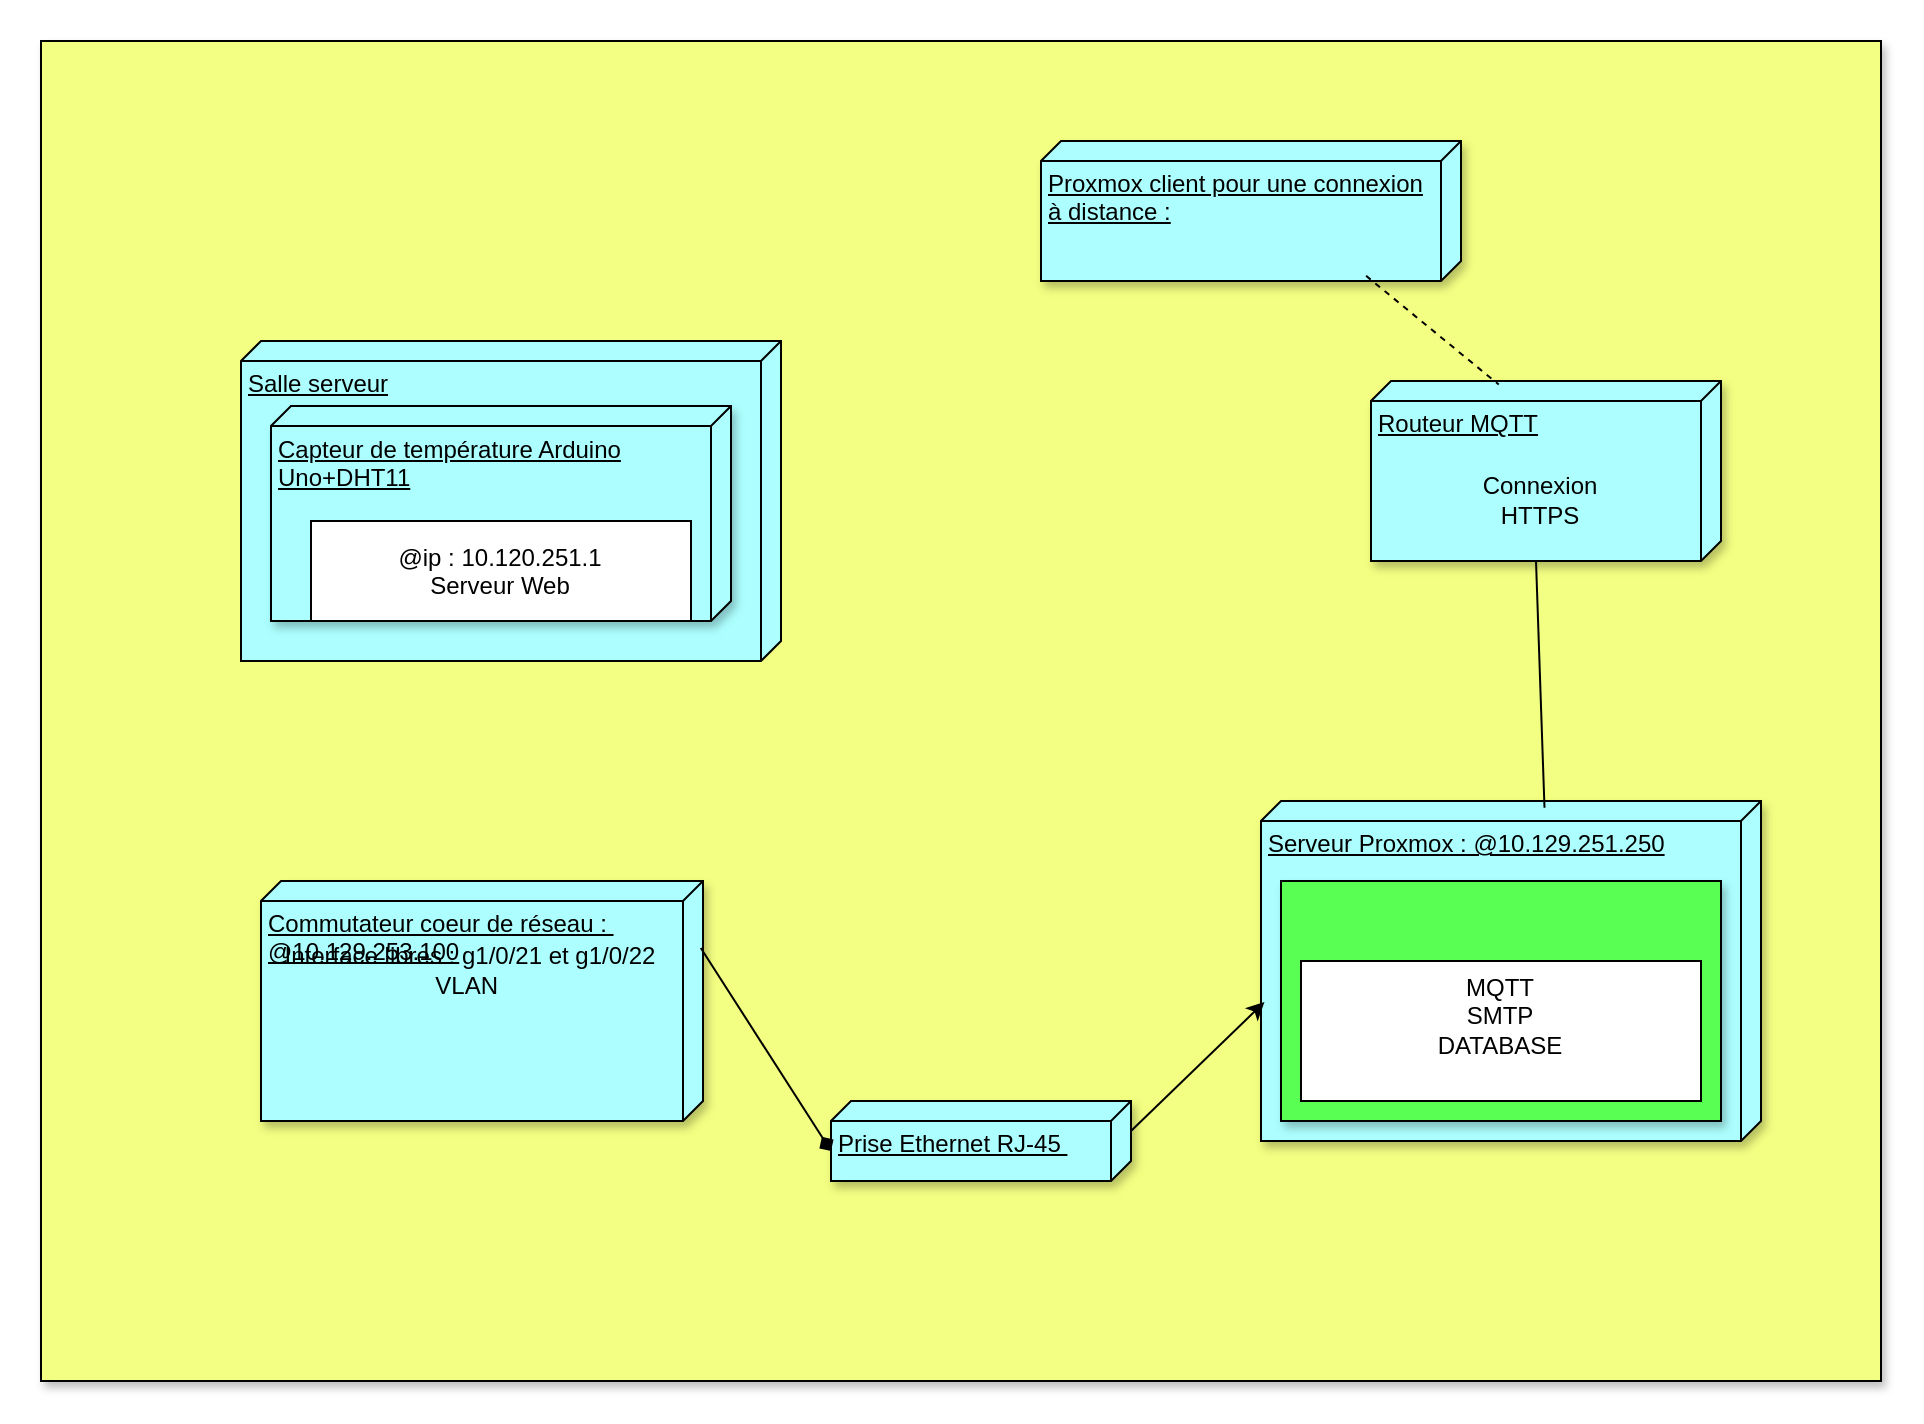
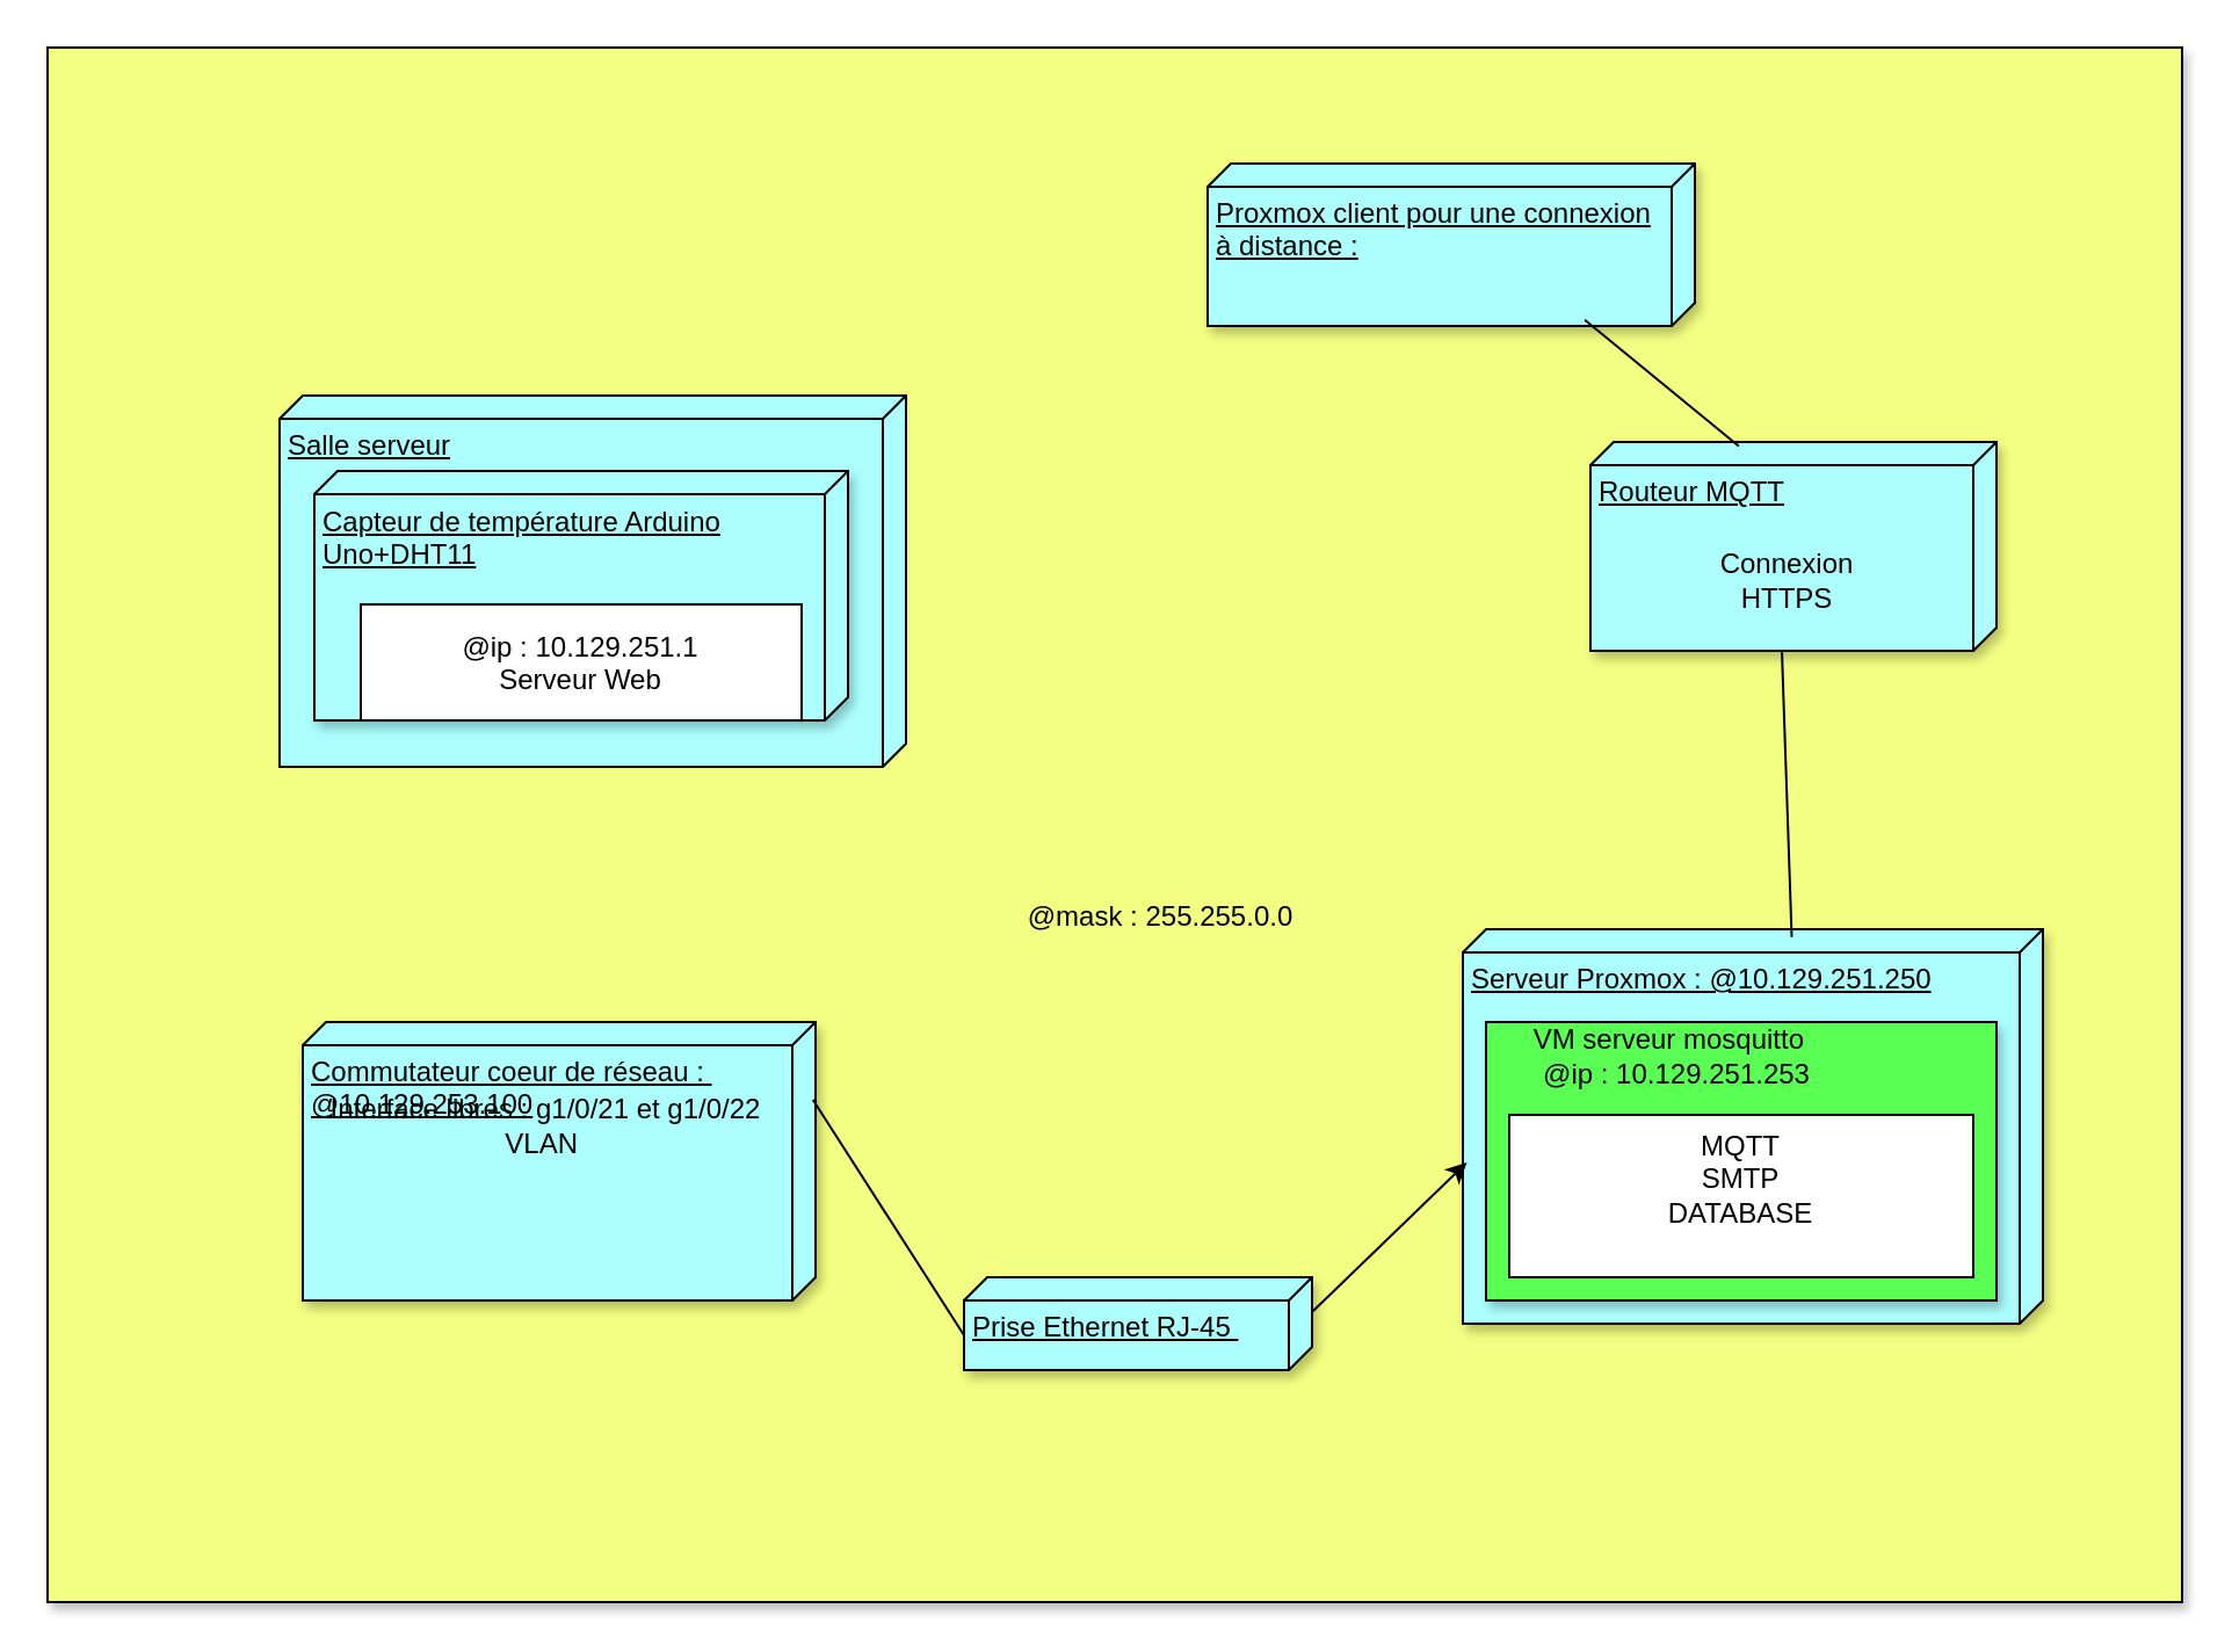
- <mxCell id="20" value="" style="endArrow=none;html=1;rounded=0;exitX=0.963;exitY=0.226;exitDx=0;exitDy=0;exitPerimeter=0;entryX=0.02;entryY=0.635;entryDx=0;entryDy=0;entryPerimeter=0;dashed=1;" parent="1" source="19" target="3" edge="1"><mxGeometry width="50" height="50" relative="1" as="geometry"><mxPoint x="316" y="329" as="sourcePoint" /><mxPoint x="236" y="452" as="targetPoint" /></mxGeometry></mxCell>
+ <mxCell id="20" value="" style="endArrow=none;html=1;rounded=0;exitX=0.963;exitY=0.226;exitDx=0;exitDy=0;exitPerimeter=0;entryX=0.02;entryY=0.635;entryDx=0;entryDy=0;entryPerimeter=0;" parent="1" source="19" target="3" edge="1"><mxGeometry width="50" height="50" relative="1" as="geometry"><mxPoint x="316" y="329" as="sourcePoint" /><mxPoint x="236" y="452" as="targetPoint" /></mxGeometry></mxCell>
- <mxCell id="13" value="@ip : 10.120.251.1&lt;div&gt;Serveur Web&lt;br&gt;&lt;div&gt;&lt;br&gt;&lt;div&gt;&lt;br&gt;&lt;/div&gt;&lt;/div&gt;&lt;/div&gt;" style="text;html=1;align=center;verticalAlign=middle;whiteSpace=wrap;rounded=0;shadow=1;" parent="1" vertex="1"><mxGeometry x="155" y="270" width="190" height="60" as="geometry" /></mxCell>
+ <mxCell id="13" value="@ip : 10.129.251.1&lt;div&gt;Serveur Web&lt;br&gt;&lt;div&gt;&lt;br&gt;&lt;div&gt;&lt;br&gt;&lt;/div&gt;&lt;/div&gt;&lt;/div&gt;" style="text;html=1;align=center;verticalAlign=middle;whiteSpace=wrap;rounded=0;shadow=1;" parent="1" vertex="1"><mxGeometry x="155" y="270" width="190" height="60" as="geometry" /></mxCell>
+ <mxCell id="11" value="@mask : 255.255.0.0" style="text;html=1;align=center;verticalAlign=middle;whiteSpace=wrap;rounded=0;" parent="1" vertex="1"><mxGeometry x="435" y="380" width="130" height="30" as="geometry" /></mxCell>
+ <mxCell id="12" value="VM serveur mosquitto&amp;nbsp;&amp;nbsp;&lt;div&gt;@ip : 10.129.251.253&lt;/div&gt;" style="text;html=1;align=center;verticalAlign=middle;whiteSpace=wrap;rounded=0;" parent="1" vertex="1"><mxGeometry x="640" y="440" width="165" height="30" as="geometry" /></mxCell>
- <mxCell id="17" value="" style="endArrow=diamond;html=1;rounded=0;exitX=0.279;exitY=0.005;exitDx=0;exitDy=0;exitPerimeter=0;entryX=0;entryY=0;entryDx=25;entryDy=150;entryPerimeter=0;" parent="1" source="9" target="16" edge="1"><mxGeometry width="50" height="50" relative="1" as="geometry"><mxPoint x="516" y="352" as="sourcePoint" /><mxPoint x="616" y="532" as="targetPoint" /></mxGeometry></mxCell>
+ <mxCell id="17" value="" style="endArrow=none;html=1;rounded=0;exitX=0.279;exitY=0.005;exitDx=0;exitDy=0;exitPerimeter=0;entryX=0;entryY=0;entryDx=25;entryDy=150;entryPerimeter=0;" parent="1" source="9" target="16" edge="1"><mxGeometry width="50" height="50" relative="1" as="geometry"><mxPoint x="516" y="352" as="sourcePoint" /><mxPoint x="616" y="532" as="targetPoint" /></mxGeometry></mxCell>
